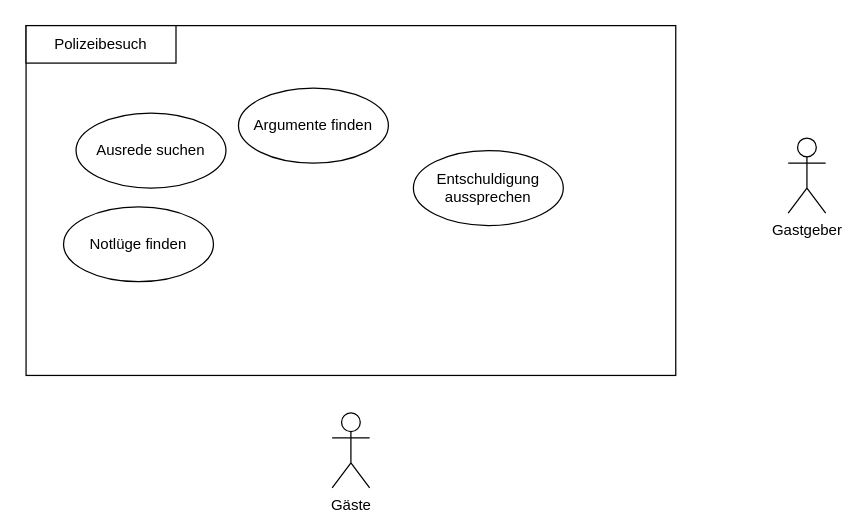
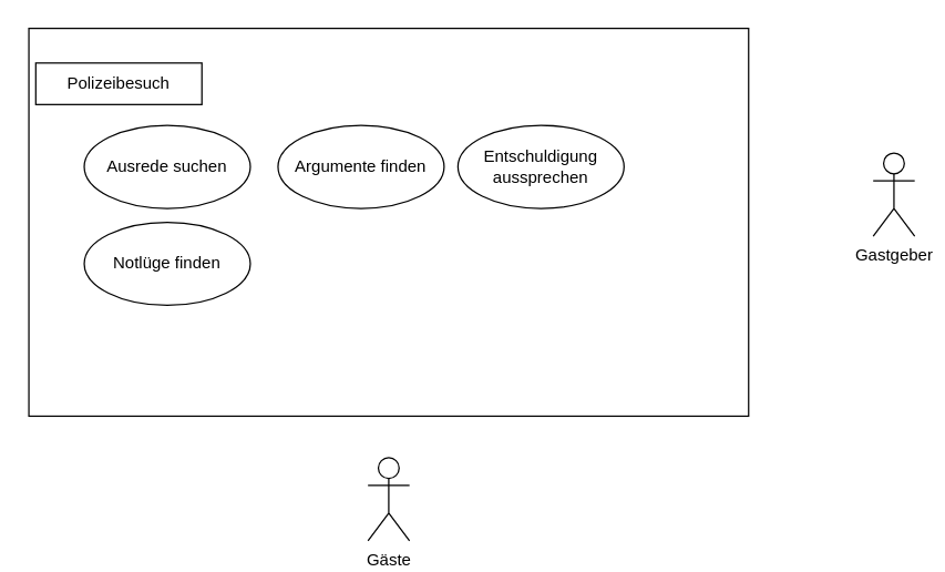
- <mxCell id="3" value="Polizeibesuch" style="rounded=0;whiteSpace=wrap;html=1;" vertex="1" parent="1"><mxGeometry x="20" y="20" width="120" height="30" as="geometry" /></mxCell>
+ <mxCell id="3" value="Polizeibesuch" style="rounded=0;whiteSpace=wrap;html=1;" vertex="1" parent="1"><mxGeometry x="25" y="45" width="120" height="30" as="geometry" /></mxCell>
- <mxCell id="8" value="Argumente finden" style="ellipse;whiteSpace=wrap;html=1;" vertex="1" parent="1"><mxGeometry x="190" y="70" width="120" height="60" as="geometry" /></mxCell>
+ <mxCell id="8" value="Argumente finden" style="ellipse;whiteSpace=wrap;html=1;" vertex="1" parent="1"><mxGeometry x="200" y="90" width="120" height="60" as="geometry" /></mxCell>
- <mxCell id="9" value="Entschuldigung aussprechen" style="ellipse;whiteSpace=wrap;html=1;" vertex="1" parent="1"><mxGeometry x="330" y="120" width="120" height="60" as="geometry" /></mxCell>
+ <mxCell id="9" value="Entschuldigung aussprechen" style="ellipse;whiteSpace=wrap;html=1;" vertex="1" parent="1"><mxGeometry x="330" y="90" width="120" height="60" as="geometry" /></mxCell>
- <mxCell id="7" value="Notlüge finden" style="ellipse;whiteSpace=wrap;html=1;" vertex="1" parent="1"><mxGeometry x="50" y="165" width="120" height="60" as="geometry" /></mxCell>
+ <mxCell id="7" value="Notlüge finden" style="ellipse;whiteSpace=wrap;html=1;" vertex="1" parent="1"><mxGeometry x="60" y="160" width="120" height="60" as="geometry" /></mxCell>
